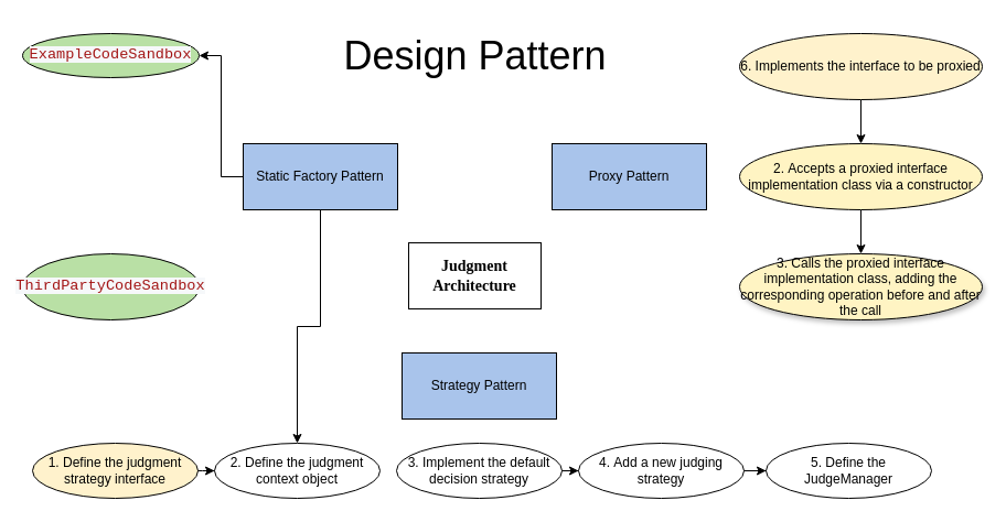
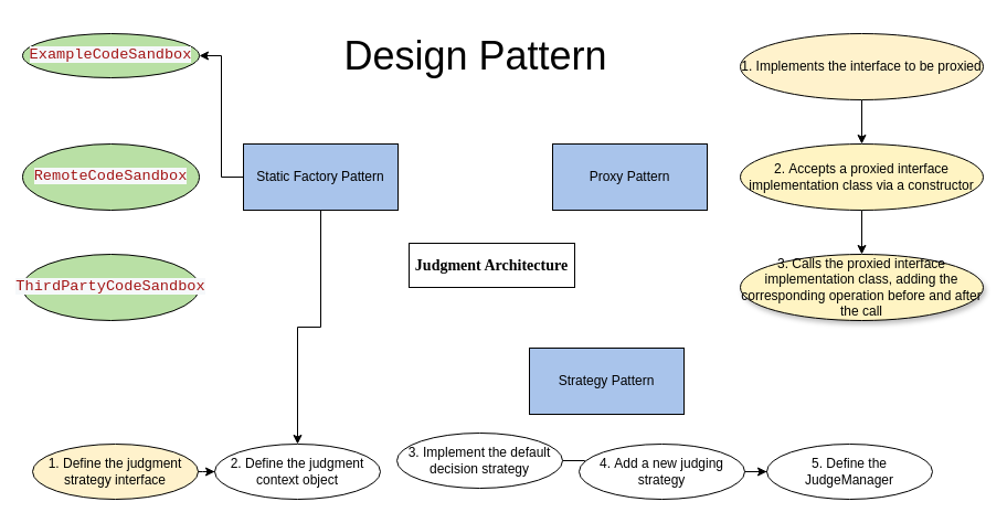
- <mxCell id="10" value="6. Implements the interface to be proxied" style="ellipse;whiteSpace=wrap;html=1;fillColor=#FFF2CC;" vertex="1" parent="1"><mxGeometry x="670" y="30" width="220" height="60" as="geometry" /></mxCell>
+ <mxCell id="10" value="1. Implements the interface to be proxied" style="ellipse;whiteSpace=wrap;html=1;fillColor=#FFF2CC;" vertex="1" parent="1"><mxGeometry x="670" y="30" width="220" height="60" as="geometry" /></mxCell>
+ <mxCell id="6" value="&lt;span style=&quot;color: rgb(163, 21, 21); font-family: ui-monospace, SFMono-Regular, &amp;quot;SF Mono&amp;quot;, Menlo, Consolas, &amp;quot;Liberation Mono&amp;quot;, monospace; font-size: 13.6px; text-align: start; white-space: pre; background-color: rgb(246, 248, 250);&quot;&gt;RemoteCodeSandbox&lt;/span&gt;" style="ellipse;whiteSpace=wrap;html=1;fillColor=#B9E0A5;" vertex="1" parent="1"><mxGeometry x="20" y="130" width="160" height="60" as="geometry" /></mxCell>
- <mxCell id="16" value="&lt;h3&gt;&lt;span style=&quot;font-size:10.5pt;mso-bidi-font-size:&lt;br/&gt;11.0pt;font-family:&amp;quot;Times New Roman&amp;quot;,serif;mso-fareast-font-family:等线;&lt;br/&gt;mso-fareast-theme-font:minor-fareast;mso-ansi-language:EN-US;mso-fareast-language:&lt;br/&gt;ZH-CN;mso-bidi-language:AR-SA&quot; lang=&quot;EN-US&quot;&gt;Judgment Architecture&lt;/span&gt;&lt;/h3&gt;" style="rounded=0;whiteSpace=wrap;html=1;" vertex="1" parent="1"><mxGeometry x="370" y="220" width="120" height="60" as="geometry" /></mxCell>
+ <mxCell id="16" value="&lt;h3&gt;&lt;span style=&quot;font-size:10.5pt;mso-bidi-font-size:&lt;br/&gt;11.0pt;font-family:&amp;quot;Times New Roman&amp;quot;,serif;mso-fareast-font-family:等线;&lt;br/&gt;mso-fareast-theme-font:minor-fareast;mso-ansi-language:EN-US;mso-fareast-language:&lt;br/&gt;ZH-CN;mso-bidi-language:AR-SA&quot; lang=&quot;EN-US&quot;&gt;Judgment Architecture&lt;/span&gt;&lt;/h3&gt;" style="rounded=0;whiteSpace=wrap;html=1;" vertex="1" parent="1"><mxGeometry x="370" y="220" width="150" height="40" as="geometry" /></mxCell>
- <mxCell id="15" value="Strategy Pattern" style="rounded=0;whiteSpace=wrap;html=1;fillColor=#A9C4EB;" vertex="1" parent="1"><mxGeometry x="364" y="320" width="140" height="60" as="geometry" /></mxCell>
+ <mxCell id="15" value="Strategy Pattern" style="rounded=0;whiteSpace=wrap;html=1;fillColor=#A9C4EB;" vertex="1" parent="1"><mxGeometry x="479" y="315" width="140" height="60" as="geometry" /></mxCell>
- <mxCell id="21" value="3.&amp;nbsp;Implement the default decision strategy" style="ellipse;whiteSpace=wrap;html=1;" vertex="1" parent="1"><mxGeometry x="359" y="402" width="150" height="50" as="geometry" /></mxCell>
+ <mxCell id="21" value="3.&amp;nbsp;Implement the default decision strategy" style="ellipse;whiteSpace=wrap;html=1;" vertex="1" parent="1"><mxGeometry x="359" y="392" width="150" height="50" as="geometry" /></mxCell>
